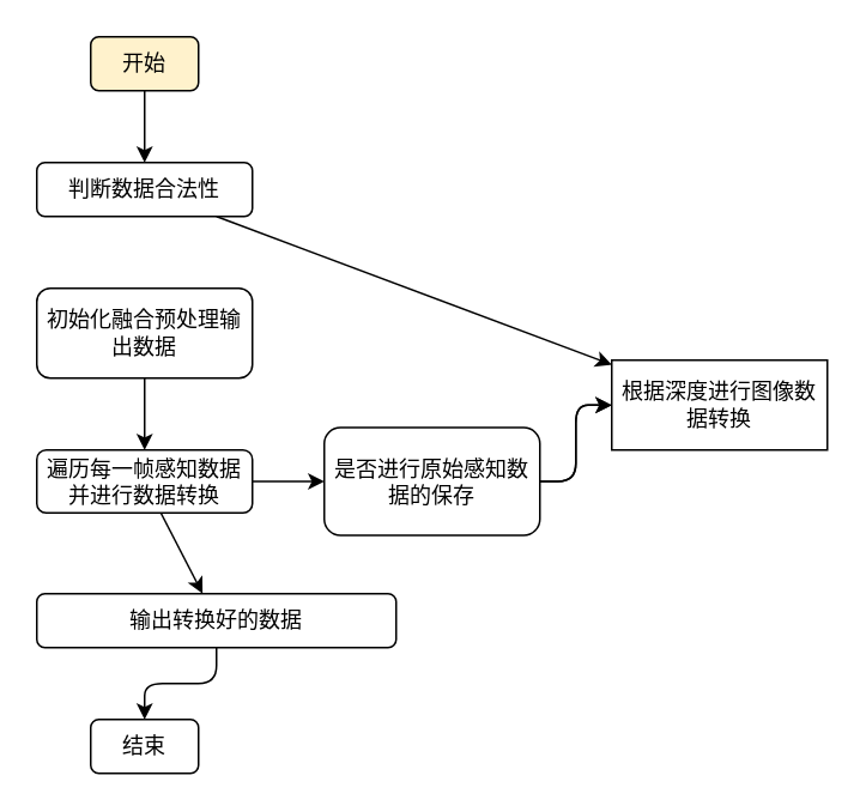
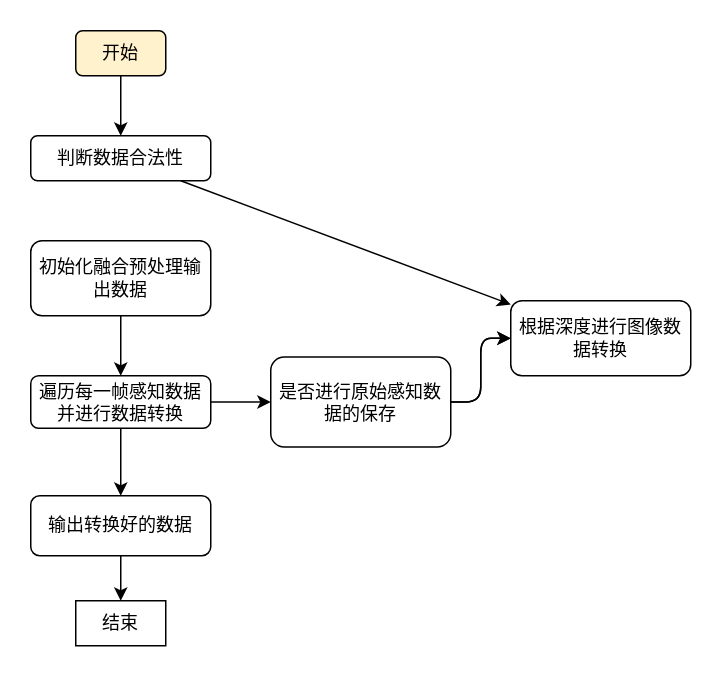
- <mxCell id="14" value="根据深度进行图像数据转换" style="whiteSpace=wrap;html=1;rounded=0;" vertex="1" parent="1"><mxGeometry x="340" y="200" width="120" height="50" as="geometry" /></mxCell>
+ <mxCell id="14" value="根据深度进行图像数据转换" style="whiteSpace=wrap;html=1;rounded=1;" vertex="1" parent="1"><mxGeometry x="340" y="200" width="120" height="50" as="geometry" /></mxCell>
- <mxCell id="10" value="输出转换好的数据" style="whiteSpace=wrap;html=1;rounded=1;" vertex="1" parent="1"><mxGeometry x="20" y="330" width="200" height="30" as="geometry" /></mxCell>
+ <mxCell id="10" value="输出转换好的数据" style="whiteSpace=wrap;html=1;rounded=1;" vertex="1" parent="1"><mxGeometry x="20" y="330" width="120" height="40" as="geometry" /></mxCell>
- <mxCell id="17" value="结束" style="whiteSpace=wrap;html=1;rounded=1;" vertex="1" parent="1"><mxGeometry x="50" y="400" width="60" height="30" as="geometry" /></mxCell>
+ <mxCell id="17" value="结束" style="whiteSpace=wrap;html=1;rounded=0;" vertex="1" parent="1"><mxGeometry x="50" y="400" width="60" height="30" as="geometry" /></mxCell>
